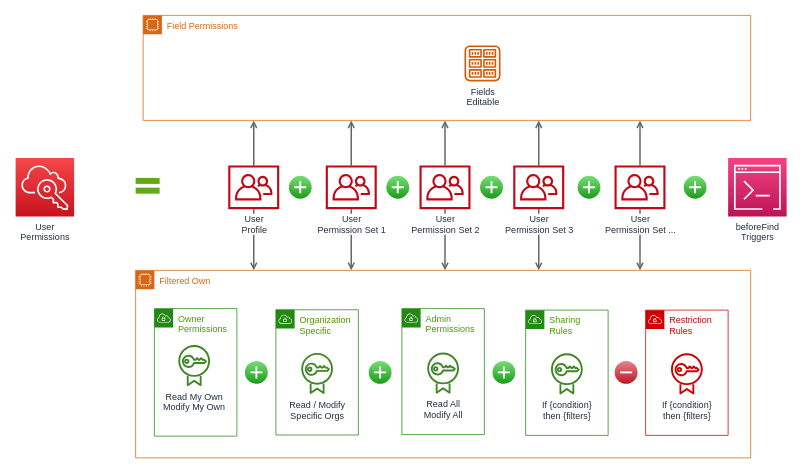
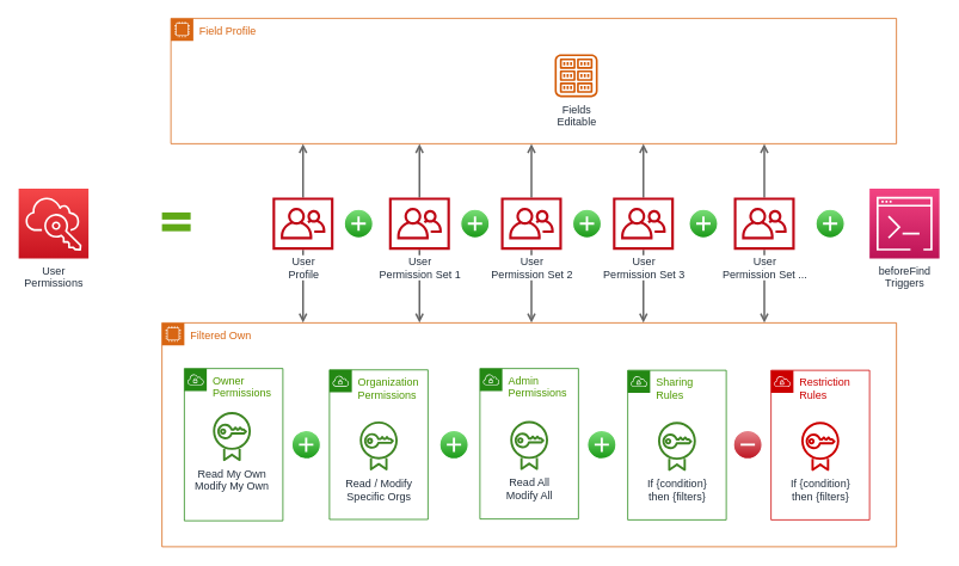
- <mxCell id="2" value="Field Permissions" style="points=[[0,0],[0.25,0],[0.5,0],[0.75,0],[1,0],[1,0.25],[1,0.5],[1,0.75],[1,1],[0.75,1],[0.5,1],[0.25,1],[0,1],[0,0.75],[0,0.5],[0,0.25]];outlineConnect=0;gradientColor=none;html=1;whiteSpace=wrap;fontSize=12;fontStyle=0;container=1;pointerEvents=0;collapsible=0;recursiveResize=0;shape=mxgraph.aws4.group;grIcon=mxgraph.aws4.group_ec2_instance_contents;strokeColor=#D86613;fillColor=none;verticalAlign=top;align=left;spacingLeft=30;fontColor=#D86613;dashed=0;shadow=0;sketch=0;fontFamily=Helvetica;" vertex="1" parent="1"><mxGeometry x="190" y="20" width="810" height="140" as="geometry" /></mxCell>
+ <mxCell id="2" value="Field Profile" style="points=[[0,0],[0.25,0],[0.5,0],[0.75,0],[1,0],[1,0.25],[1,0.5],[1,0.75],[1,1],[0.75,1],[0.5,1],[0.25,1],[0,1],[0,0.75],[0,0.5],[0,0.25]];outlineConnect=0;gradientColor=none;html=1;whiteSpace=wrap;fontSize=12;fontStyle=0;container=1;pointerEvents=0;collapsible=0;recursiveResize=0;shape=mxgraph.aws4.group;grIcon=mxgraph.aws4.group_ec2_instance_contents;strokeColor=#D86613;fillColor=none;verticalAlign=top;align=left;spacingLeft=30;fontColor=#D86613;dashed=0;shadow=0;sketch=0;fontFamily=Helvetica;" vertex="1" parent="1"><mxGeometry x="190" y="20" width="810" height="140" as="geometry" /></mxCell>
- <mxCell id="15" value="&lt;font color=&quot;#4d9900&quot;&gt;Organization Specific&lt;/font&gt;" style="points=[[0,0],[0.25,0],[0.5,0],[0.75,0],[1,0],[1,0.25],[1,0.5],[1,0.75],[1,1],[0.75,1],[0.5,1],[0.25,1],[0,1],[0,0.75],[0,0.5],[0,0.25]];outlineConnect=0;gradientColor=none;html=1;whiteSpace=wrap;fontSize=12;fontStyle=0;container=1;pointerEvents=0;collapsible=0;recursiveResize=0;shape=mxgraph.aws4.group;grIcon=mxgraph.aws4.group_vpc;strokeColor=#248814;fillColor=none;verticalAlign=top;align=left;spacingLeft=30;fontColor=#AAB7B8;dashed=0;fontFamily=Helvetica;shadow=0;sketch=0;" vertex="1" parent="8"><mxGeometry x="187" y="52.5" width="110" height="167" as="geometry" /></mxCell>
+ <mxCell id="15" value="&lt;font color=&quot;#4d9900&quot;&gt;Organization Permissions&lt;/font&gt;" style="points=[[0,0],[0.25,0],[0.5,0],[0.75,0],[1,0],[1,0.25],[1,0.5],[1,0.75],[1,1],[0.75,1],[0.5,1],[0.25,1],[0,1],[0,0.75],[0,0.5],[0,0.25]];outlineConnect=0;gradientColor=none;html=1;whiteSpace=wrap;fontSize=12;fontStyle=0;container=1;pointerEvents=0;collapsible=0;recursiveResize=0;shape=mxgraph.aws4.group;grIcon=mxgraph.aws4.group_vpc;strokeColor=#248814;fillColor=none;verticalAlign=top;align=left;spacingLeft=30;fontColor=#AAB7B8;dashed=0;fontFamily=Helvetica;shadow=0;sketch=0;" vertex="1" parent="8"><mxGeometry x="187" y="52.5" width="110" height="167" as="geometry" /></mxCell>
